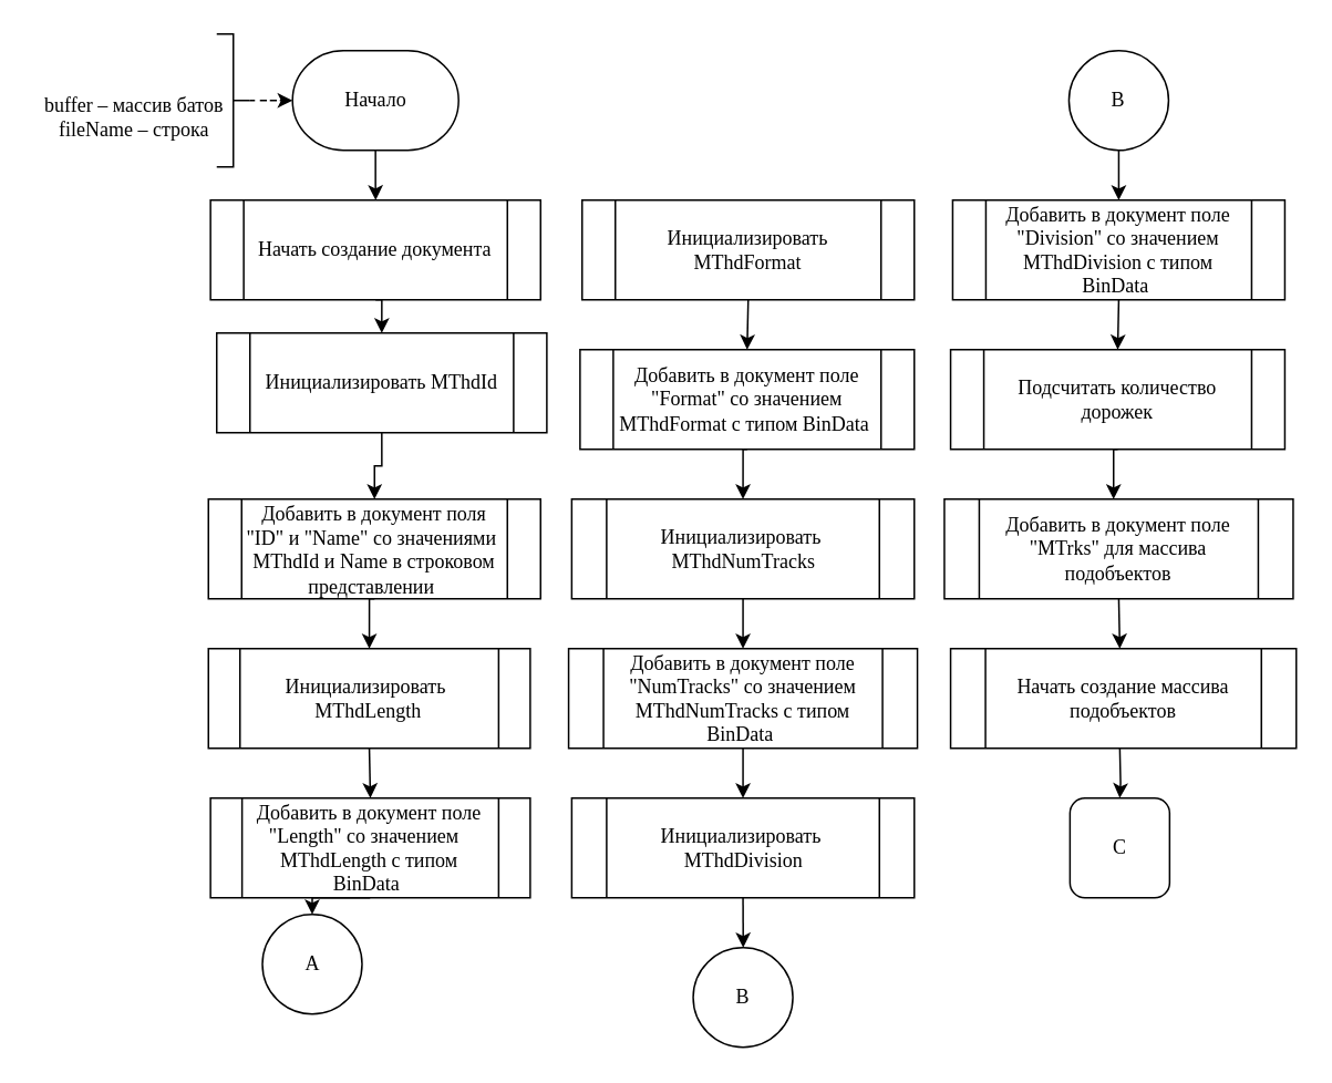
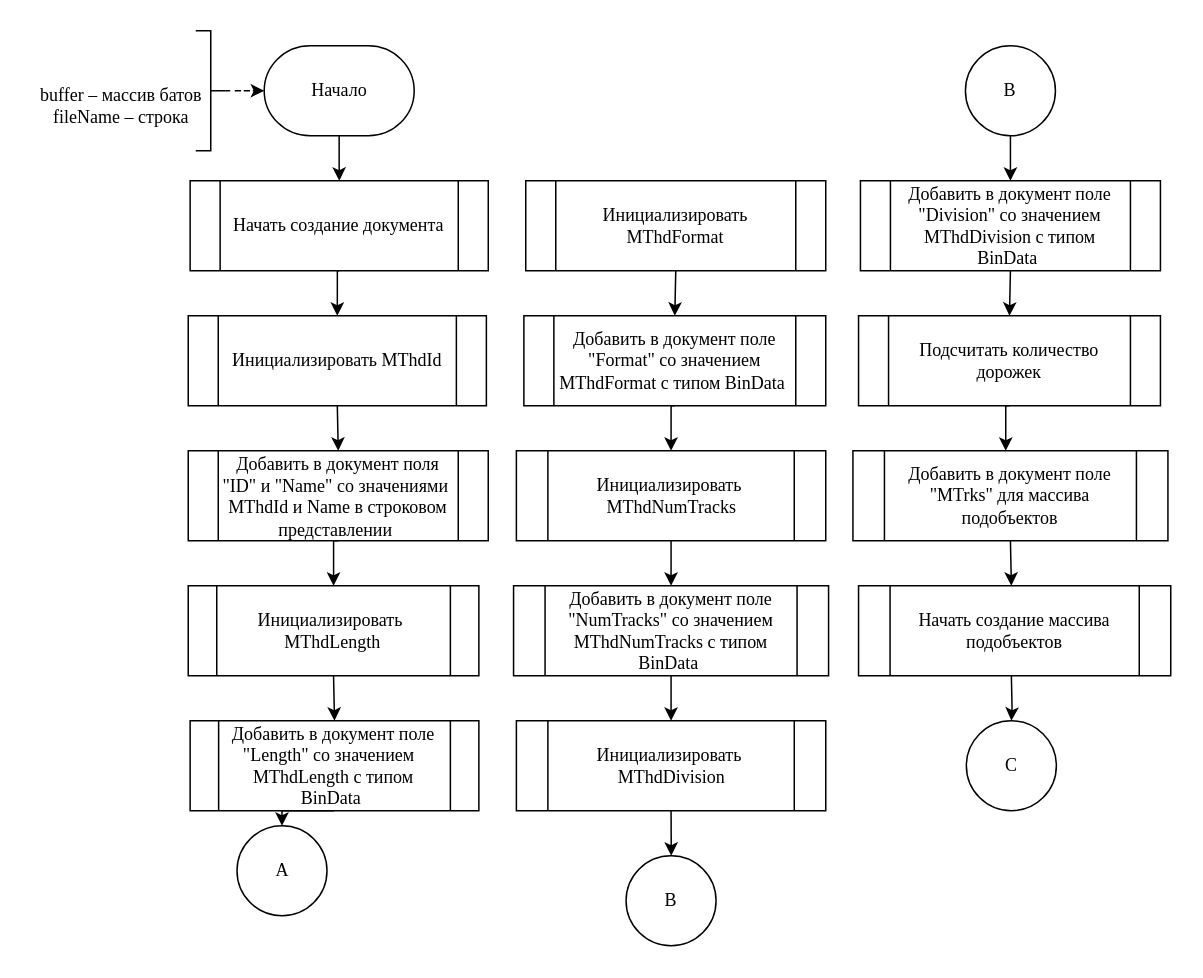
- <mxCell id="9" value="&lt;div style=&quot;&quot;&gt;Инициализировать MThdId&lt;/div&gt;&lt;div style=&quot;text-align: start;&quot;&gt;&lt;/div&gt;" style="shape=process;whiteSpace=wrap;html=1;backgroundOutline=1;fontFamily=Times New Roman;fontSize=12;strokeWidth=1;" vertex="1" parent="1"><mxGeometry x="130" y="200" width="198.75" height="60" as="geometry" /></mxCell>
+ <mxCell id="9" value="&lt;div style=&quot;&quot;&gt;Инициализировать MThdId&lt;/div&gt;&lt;div style=&quot;text-align: start;&quot;&gt;&lt;/div&gt;" style="shape=process;whiteSpace=wrap;html=1;backgroundOutline=1;fontFamily=Times New Roman;fontSize=12;strokeWidth=1;" vertex="1" parent="1"><mxGeometry x="125" y="210" width="198.75" height="60" as="geometry" /></mxCell>
- <mxCell id="35" value="C" style="whiteSpace=wrap;html=1;aspect=fixed;fontFamily=Times New Roman;fontSize=12;strokeWidth=1;rounded=1;" vertex="1" parent="1"><mxGeometry x="643.74" y="480" width="60" height="60" as="geometry" /></mxCell>
+ <mxCell id="35" value="C" style="ellipse;whiteSpace=wrap;html=1;aspect=fixed;fontFamily=Times New Roman;fontSize=12;strokeWidth=1;" vertex="1" parent="1"><mxGeometry x="643.74" y="480" width="60" height="60" as="geometry" /></mxCell>
